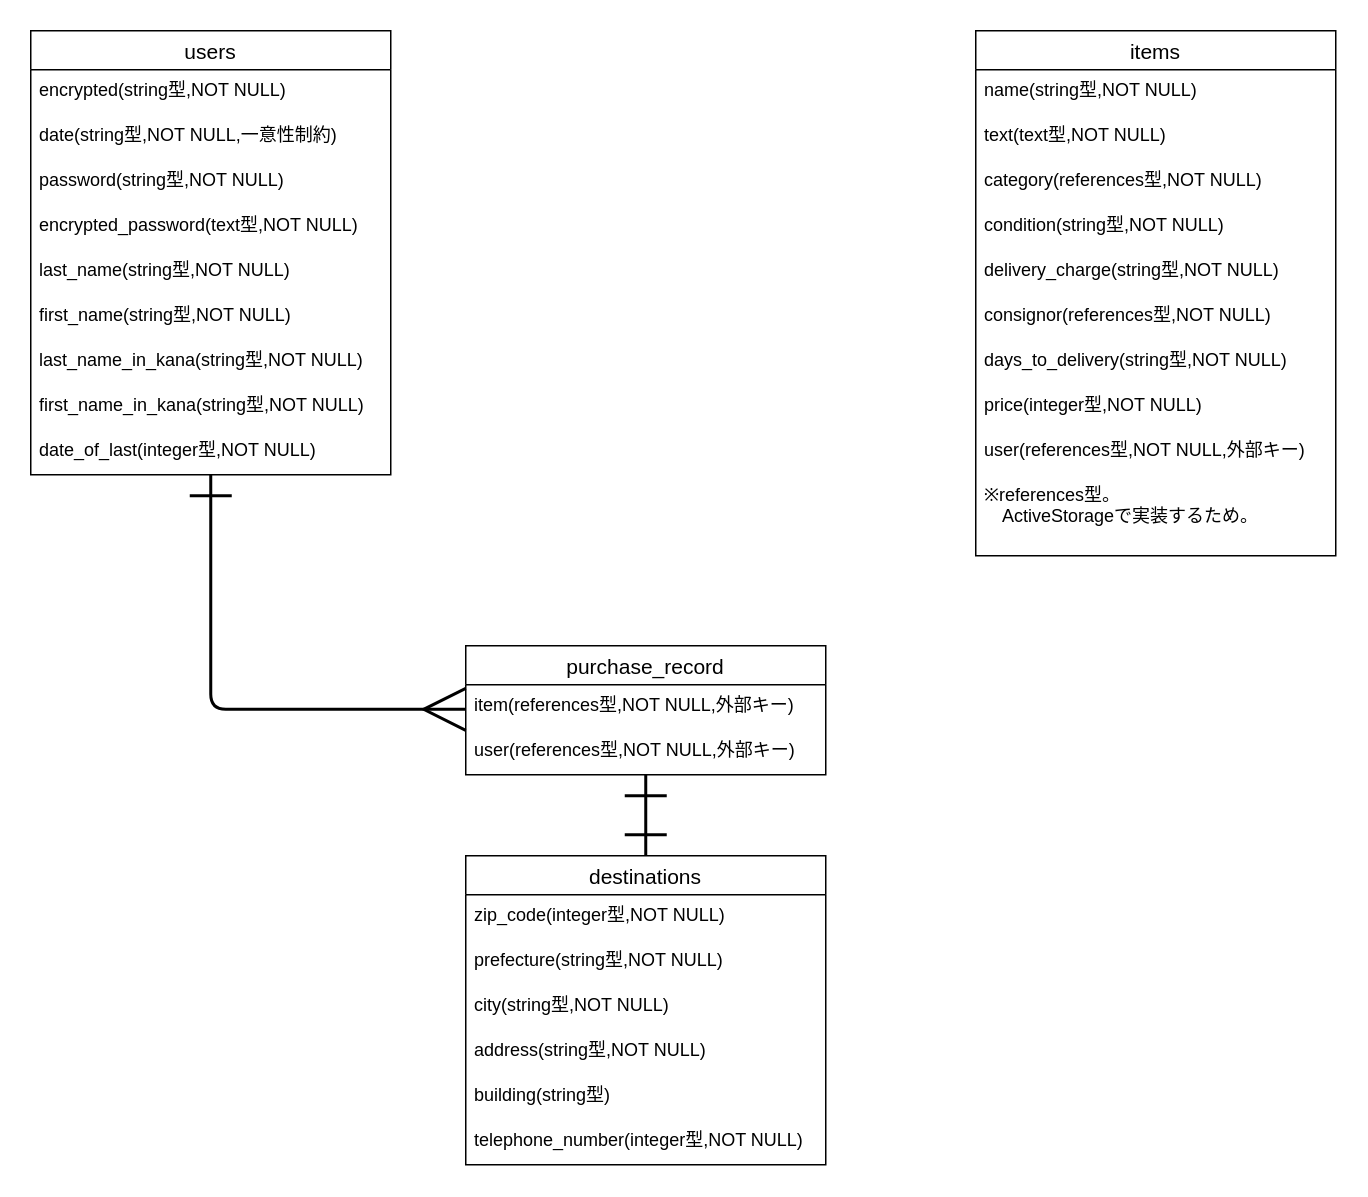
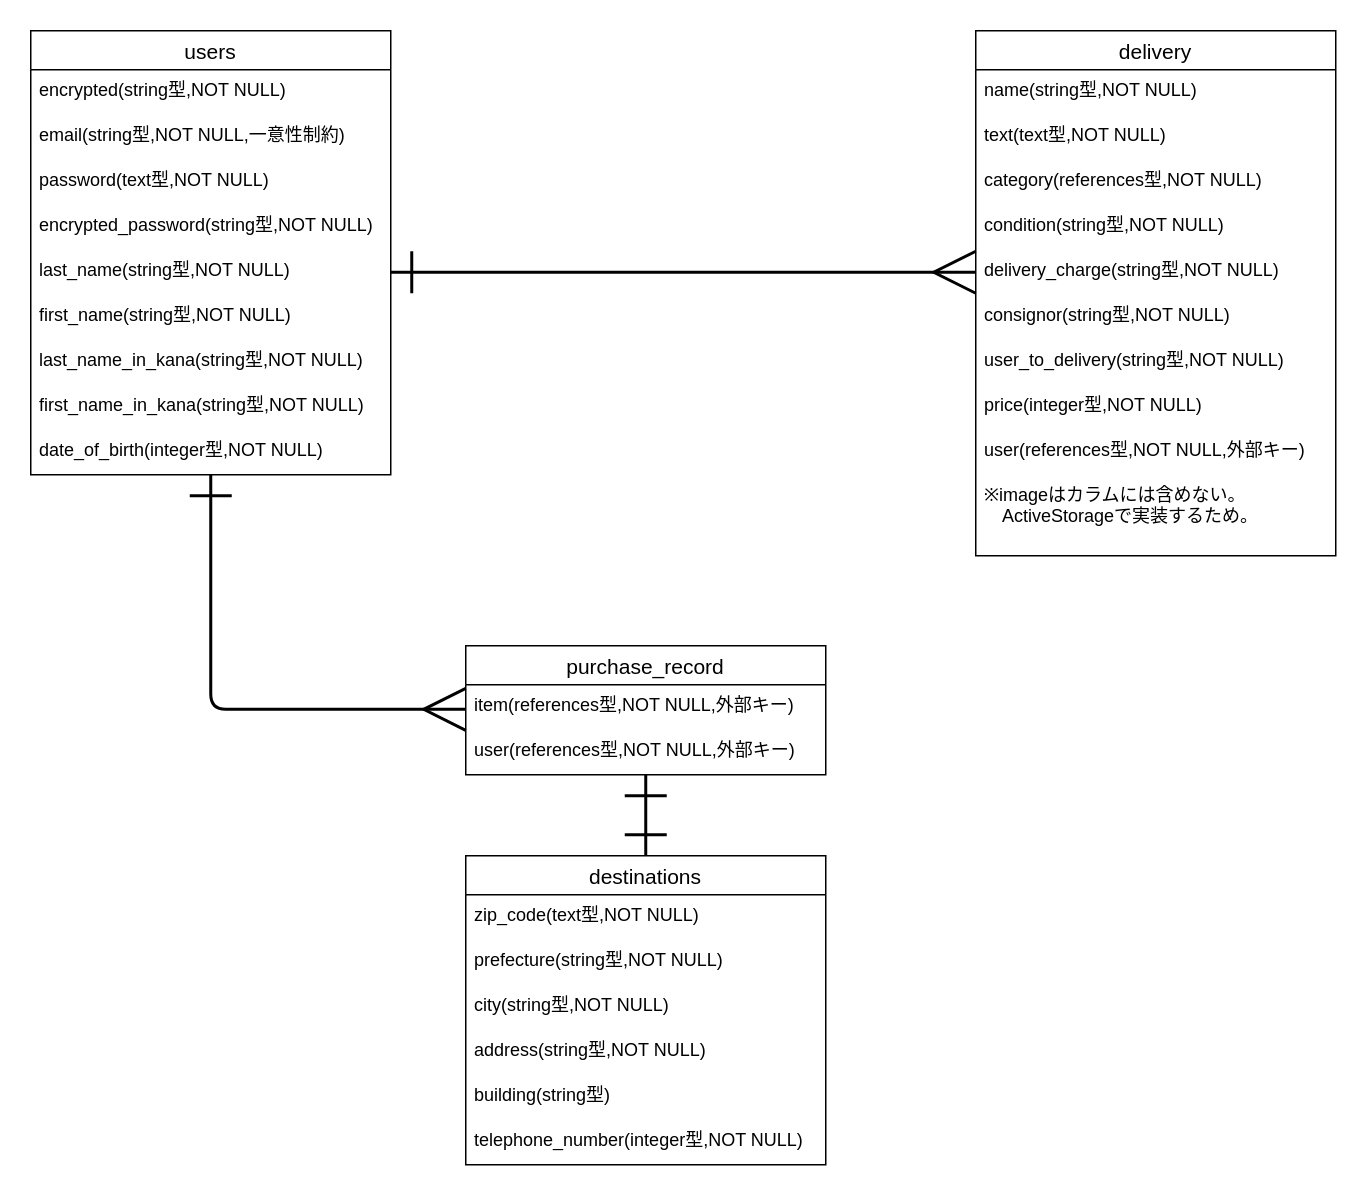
- <mxCell id="12" value="items" style="swimlane;fontStyle=0;childLayout=stackLayout;horizontal=1;startSize=26;horizontalStack=0;resizeParent=1;resizeParentMax=0;resizeLast=0;collapsible=1;marginBottom=0;align=center;fontSize=14;" vertex="1" parent="1"><mxGeometry x="650" y="20" width="240" height="350" as="geometry"><mxRectangle x="390" y="190" width="70" height="26" as="alternateBounds" /></mxGeometry></mxCell>
+ <mxCell id="12" value="delivery" style="swimlane;fontStyle=0;childLayout=stackLayout;horizontal=1;startSize=26;horizontalStack=0;resizeParent=1;resizeParentMax=0;resizeLast=0;collapsible=1;marginBottom=0;align=center;fontSize=14;" vertex="1" parent="1"><mxGeometry x="650" y="20" width="240" height="350" as="geometry"><mxRectangle x="390" y="190" width="70" height="26" as="alternateBounds" /></mxGeometry></mxCell>
- <mxCell id="4" value="date(string型,NOT NULL,一意性制約) " style="text;strokeColor=none;fillColor=none;spacingLeft=4;spacingRight=4;overflow=hidden;rotatable=0;points=[[0,0.5],[1,0.5]];portConstraint=eastwest;fontSize=12;" vertex="1" parent="2"><mxGeometry y="56" width="240" height="30" as="geometry" /></mxCell>
+ <mxCell id="4" value="email(string型,NOT NULL,一意性制約) " style="text;strokeColor=none;fillColor=none;spacingLeft=4;spacingRight=4;overflow=hidden;rotatable=0;points=[[0,0.5],[1,0.5]];portConstraint=eastwest;fontSize=12;" vertex="1" parent="2"><mxGeometry y="56" width="240" height="30" as="geometry" /></mxCell>
- <mxCell id="5" value="password(string型,NOT NULL)" style="text;strokeColor=none;fillColor=none;spacingLeft=4;spacingRight=4;overflow=hidden;rotatable=0;points=[[0,0.5],[1,0.5]];portConstraint=eastwest;fontSize=12;" vertex="1" parent="2"><mxGeometry y="86" width="240" height="30" as="geometry" /></mxCell>
+ <mxCell id="5" value="password(text型,NOT NULL)" style="text;strokeColor=none;fillColor=none;spacingLeft=4;spacingRight=4;overflow=hidden;rotatable=0;points=[[0,0.5],[1,0.5]];portConstraint=eastwest;fontSize=12;" vertex="1" parent="2"><mxGeometry y="86" width="240" height="30" as="geometry" /></mxCell>
- <mxCell id="6" value="encrypted_password(text型,NOT NULL)" style="text;strokeColor=none;fillColor=none;spacingLeft=4;spacingRight=4;overflow=hidden;rotatable=0;points=[[0,0.5],[1,0.5]];portConstraint=eastwest;fontSize=12;" vertex="1" parent="2"><mxGeometry y="116" width="240" height="30" as="geometry" /></mxCell>
+ <mxCell id="6" value="encrypted_password(string型,NOT NULL)" style="text;strokeColor=none;fillColor=none;spacingLeft=4;spacingRight=4;overflow=hidden;rotatable=0;points=[[0,0.5],[1,0.5]];portConstraint=eastwest;fontSize=12;" vertex="1" parent="2"><mxGeometry y="116" width="240" height="30" as="geometry" /></mxCell>
+ <mxCell id="33" value="" style="edgeStyle=entityRelationEdgeStyle;fontSize=12;html=1;endArrow=ERmany;exitX=1;exitY=0.5;exitDx=0;exitDy=0;strokeWidth=2;endSize=25;startSize=25;entryX=0;entryY=0.5;entryDx=0;entryDy=0;startArrow=ERone;startFill=0;endFill=0;" edge="1" parent="1" source="7" target="17"><mxGeometry width="100" height="100" relative="1" as="geometry"><mxPoint x="440" y="340" as="sourcePoint" /><mxPoint x="610" y="181" as="targetPoint" /></mxGeometry></mxCell>
- <mxCell id="18" value="consignor(references型,NOT NULL)" style="text;strokeColor=none;fillColor=none;spacingLeft=4;spacingRight=4;overflow=hidden;rotatable=0;points=[[0,0.5],[1,0.5]];portConstraint=eastwest;fontSize=12;" vertex="1" parent="12"><mxGeometry y="176" width="240" height="30" as="geometry" /></mxCell>
+ <mxCell id="18" value="consignor(string型,NOT NULL)" style="text;strokeColor=none;fillColor=none;spacingLeft=4;spacingRight=4;overflow=hidden;rotatable=0;points=[[0,0.5],[1,0.5]];portConstraint=eastwest;fontSize=12;" vertex="1" parent="12"><mxGeometry y="176" width="240" height="30" as="geometry" /></mxCell>
- <mxCell id="19" value="days_to_delivery(string型,NOT NULL)" style="text;strokeColor=none;fillColor=none;spacingLeft=4;spacingRight=4;overflow=hidden;rotatable=0;points=[[0,0.5],[1,0.5]];portConstraint=eastwest;fontSize=12;" vertex="1" parent="12"><mxGeometry y="206" width="240" height="30" as="geometry" /></mxCell>
+ <mxCell id="19" value="user_to_delivery(string型,NOT NULL)" style="text;strokeColor=none;fillColor=none;spacingLeft=4;spacingRight=4;overflow=hidden;rotatable=0;points=[[0,0.5],[1,0.5]];portConstraint=eastwest;fontSize=12;" vertex="1" parent="12"><mxGeometry y="206" width="240" height="30" as="geometry" /></mxCell>
- <mxCell id="11" value="date_of_last(integer型,NOT NULL)" style="text;strokeColor=none;fillColor=none;spacingLeft=4;spacingRight=4;overflow=hidden;rotatable=0;points=[[0,0.5],[1,0.5]];portConstraint=eastwest;fontSize=12;" vertex="1" parent="2"><mxGeometry y="266" width="240" height="30" as="geometry" /></mxCell>
+ <mxCell id="11" value="date_of_birth(integer型,NOT NULL)" style="text;strokeColor=none;fillColor=none;spacingLeft=4;spacingRight=4;overflow=hidden;rotatable=0;points=[[0,0.5],[1,0.5]];portConstraint=eastwest;fontSize=12;" vertex="1" parent="2"><mxGeometry y="266" width="240" height="30" as="geometry" /></mxCell>
- <mxCell id="22" value="※references型。&#10;　ActiveStorageで実装するため。" style="text;strokeColor=none;fillColor=none;spacingLeft=4;spacingRight=4;overflow=hidden;rotatable=0;points=[[0,0.5],[1,0.5]];portConstraint=eastwest;fontSize=12;" vertex="1" parent="12"><mxGeometry y="296" width="240" height="54" as="geometry" /></mxCell>
+ <mxCell id="22" value="※imageはカラムには含めない。&#10;　ActiveStorageで実装するため。" style="text;strokeColor=none;fillColor=none;spacingLeft=4;spacingRight=4;overflow=hidden;rotatable=0;points=[[0,0.5],[1,0.5]];portConstraint=eastwest;fontSize=12;" vertex="1" parent="12"><mxGeometry y="296" width="240" height="54" as="geometry" /></mxCell>
- <mxCell id="24" value="zip_code(integer型,NOT NULL)" style="text;strokeColor=none;fillColor=none;spacingLeft=4;spacingRight=4;overflow=hidden;rotatable=0;points=[[0,0.5],[1,0.5]];portConstraint=eastwest;fontSize=12;" vertex="1" parent="23"><mxGeometry y="26" width="240" height="30" as="geometry" /></mxCell>
+ <mxCell id="24" value="zip_code(text型,NOT NULL)" style="text;strokeColor=none;fillColor=none;spacingLeft=4;spacingRight=4;overflow=hidden;rotatable=0;points=[[0,0.5],[1,0.5]];portConstraint=eastwest;fontSize=12;" vertex="1" parent="23"><mxGeometry y="26" width="240" height="30" as="geometry" /></mxCell>
